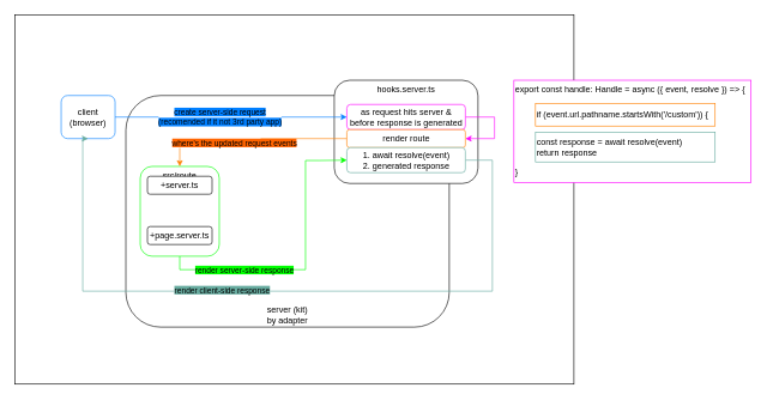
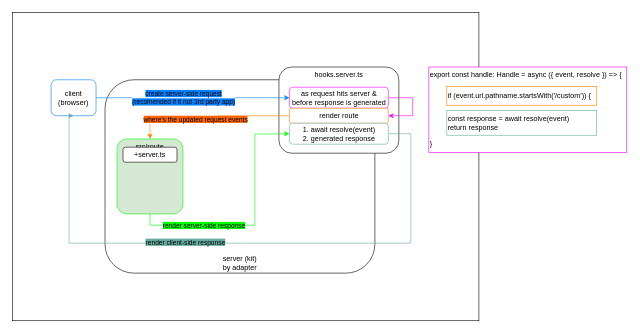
- <mxCell id="10" value="src/route" style="rounded=1;whiteSpace=wrap;html=1;verticalAlign=top;strokeColor=#00FF00;" parent="1" vertex="1"><mxGeometry x="194" y="231.25" width="110" height="125" as="geometry" /></mxCell>
+ <mxCell id="10" value="src/route" style="rounded=1;whiteSpace=wrap;html=1;verticalAlign=top;strokeColor=#00FF00;fillColor=#d5e8d4;" parent="1" vertex="1"><mxGeometry x="194" y="231.25" width="110" height="125" as="geometry" /></mxCell>
- <mxCell id="12" value="+page.server.ts" style="rounded=1;whiteSpace=wrap;html=1;" parent="1" vertex="1"><mxGeometry x="204" y="315" width="90" height="25" as="geometry" /></mxCell>
